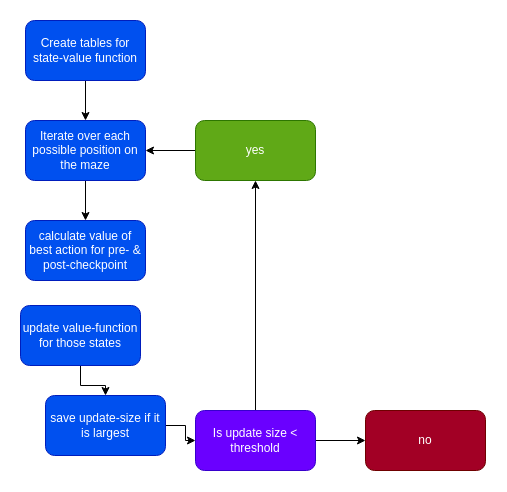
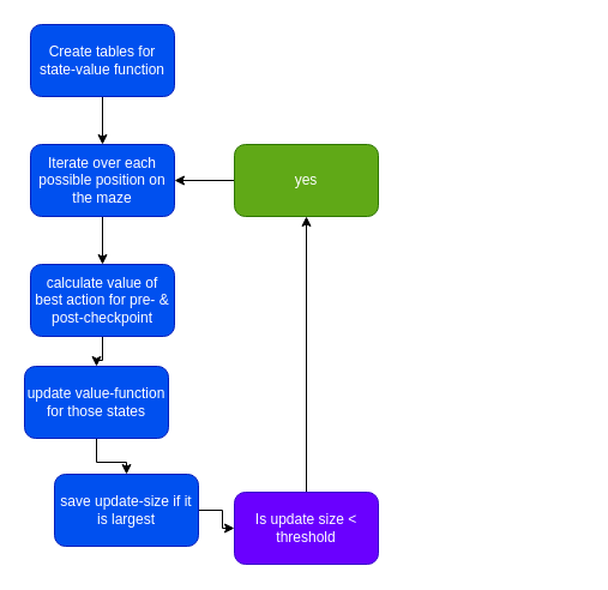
+ <mxCell id="6" style="edgeStyle=orthogonalEdgeStyle;rounded=0;orthogonalLoop=1;jettySize=auto;html=1;entryX=0.5;entryY=0;entryDx=0;entryDy=0;" edge="1" parent="1" source="7" target="12"><mxGeometry relative="1" as="geometry" /></mxCell>
- <mxCell id="9" style="edgeStyle=orthogonalEdgeStyle;rounded=0;orthogonalLoop=1;jettySize=auto;html=1;entryX=0;entryY=0.5;entryDx=0;entryDy=0;" edge="1" parent="1" source="10" target="17"><mxGeometry relative="1" as="geometry" /></mxCell>
- <mxCell id="17" value="no" style="rounded=1;whiteSpace=wrap;html=1;fillColor=#a20025;fontColor=#ffffff;strokeColor=#6F0000;" vertex="1" parent="1"><mxGeometry x="365" y="410" width="120" height="60" as="geometry" /></mxCell>
